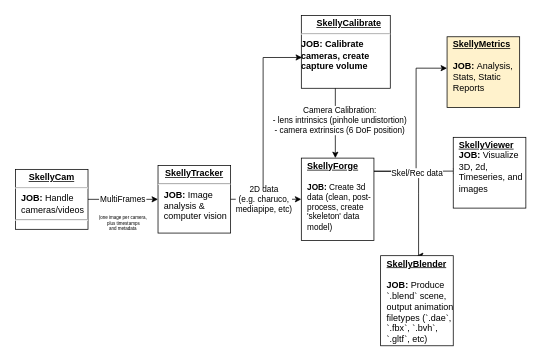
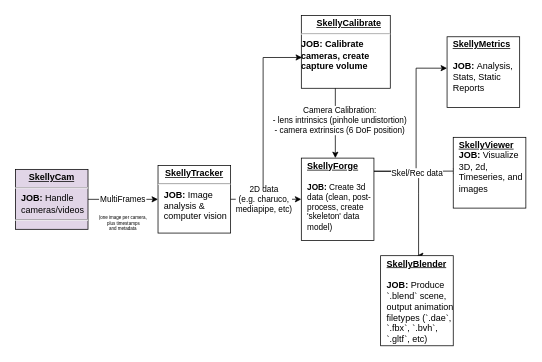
- <mxCell id="15" value="&lt;p style=&quot;margin: 4px 0px 0px; text-align: center;&quot;&gt;&lt;/p&gt;&lt;p style=&quot;margin: 0px 0px 0px 8px;&quot;&gt;&lt;b&gt;&lt;u&gt;SkellyMetrics&lt;/u&gt;&lt;/b&gt;&lt;/p&gt;&lt;p style=&quot;margin: 0px 0px 0px 8px;&quot;&gt;&lt;b&gt;&lt;u&gt;&lt;br&gt;&lt;/u&gt;&lt;/b&gt;&lt;/p&gt;&lt;p style=&quot;margin: 0px 0px 0px 8px;&quot;&gt;&lt;span style=&quot;background-color: initial;&quot;&gt;&lt;b&gt;JOB: &lt;/b&gt;Analysis, Stats, Static Reports&lt;/span&gt;&lt;/p&gt;&lt;p style=&quot;margin: 0px 0px 0px 8px;&quot;&gt;&lt;br&gt;&lt;/p&gt;&lt;div&gt;&lt;br&gt;&lt;/div&gt;&lt;div&gt;&lt;br&gt;&lt;/div&gt;&lt;div&gt;&lt;br&gt;&lt;/div&gt;" style="verticalAlign=top;align=left;overflow=fill;html=1;whiteSpace=wrap;fillColor=#fff2cc;" vertex="1" parent="1"><mxGeometry x="595.032" y="48.372" width="96.728" height="94.278" as="geometry" /></mxCell>
+ <mxCell id="15" value="&lt;p style=&quot;margin: 4px 0px 0px; text-align: center;&quot;&gt;&lt;/p&gt;&lt;p style=&quot;margin: 0px 0px 0px 8px;&quot;&gt;&lt;b&gt;&lt;u&gt;SkellyMetrics&lt;/u&gt;&lt;/b&gt;&lt;/p&gt;&lt;p style=&quot;margin: 0px 0px 0px 8px;&quot;&gt;&lt;b&gt;&lt;u&gt;&lt;br&gt;&lt;/u&gt;&lt;/b&gt;&lt;/p&gt;&lt;p style=&quot;margin: 0px 0px 0px 8px;&quot;&gt;&lt;span style=&quot;background-color: initial;&quot;&gt;&lt;b&gt;JOB: &lt;/b&gt;Analysis, Stats, Static Reports&lt;/span&gt;&lt;/p&gt;&lt;p style=&quot;margin: 0px 0px 0px 8px;&quot;&gt;&lt;br&gt;&lt;/p&gt;&lt;div&gt;&lt;br&gt;&lt;/div&gt;&lt;div&gt;&lt;br&gt;&lt;/div&gt;&lt;div&gt;&lt;br&gt;&lt;/div&gt;" style="verticalAlign=top;align=left;overflow=fill;html=1;whiteSpace=wrap;" vertex="1" parent="1"><mxGeometry x="595.032" y="48.372" width="96.728" height="94.278" as="geometry" /></mxCell>
- <mxCell id="2" value="&lt;p style=&quot;margin: 4px 0px 0px; text-align: center;&quot;&gt;&lt;b style=&quot;&quot;&gt;&lt;u&gt;SkellyCam&lt;/u&gt;&lt;/b&gt;&lt;/p&gt;&lt;hr&gt;&lt;p style=&quot;margin: 0px 0px 0px 8px;&quot;&gt;&lt;span style=&quot;background-color: initial;&quot;&gt;&lt;b&gt;JOB:&amp;nbsp;&lt;/b&gt;Handle cameras/videos&lt;/span&gt;&lt;br&gt;&lt;/p&gt;&lt;hr&gt;&lt;h4 style=&quot;margin:0px;margin-left:8px;&quot;&gt;&lt;br&gt;&lt;/h4&gt;&lt;div&gt;&lt;br&gt;&lt;/div&gt;&lt;div&gt;&lt;br&gt;&lt;/div&gt;&lt;div&gt;&lt;br&gt;&lt;/div&gt;&lt;div&gt;&lt;br&gt;&lt;/div&gt;&lt;div&gt;&lt;br&gt;&lt;/div&gt;" style="verticalAlign=top;align=left;overflow=fill;html=1;whiteSpace=wrap;" vertex="1" parent="1"><mxGeometry x="20" y="225" width="96.73" height="79.86" as="geometry" /></mxCell>
+ <mxCell id="2" value="&lt;p style=&quot;margin: 4px 0px 0px; text-align: center;&quot;&gt;&lt;b style=&quot;&quot;&gt;&lt;u&gt;SkellyCam&lt;/u&gt;&lt;/b&gt;&lt;/p&gt;&lt;hr&gt;&lt;p style=&quot;margin: 0px 0px 0px 8px;&quot;&gt;&lt;span style=&quot;background-color: initial;&quot;&gt;&lt;b&gt;JOB:&amp;nbsp;&lt;/b&gt;Handle cameras/videos&lt;/span&gt;&lt;br&gt;&lt;/p&gt;&lt;hr&gt;&lt;h4 style=&quot;margin:0px;margin-left:8px;&quot;&gt;&lt;br&gt;&lt;/h4&gt;&lt;div&gt;&lt;br&gt;&lt;/div&gt;&lt;div&gt;&lt;br&gt;&lt;/div&gt;&lt;div&gt;&lt;br&gt;&lt;/div&gt;&lt;div&gt;&lt;br&gt;&lt;/div&gt;&lt;div&gt;&lt;br&gt;&lt;/div&gt;" style="verticalAlign=top;align=left;overflow=fill;html=1;whiteSpace=wrap;fillColor=#e1d5e7;" vertex="1" parent="1"><mxGeometry x="20" y="225" width="96.73" height="79.86" as="geometry" /></mxCell>
